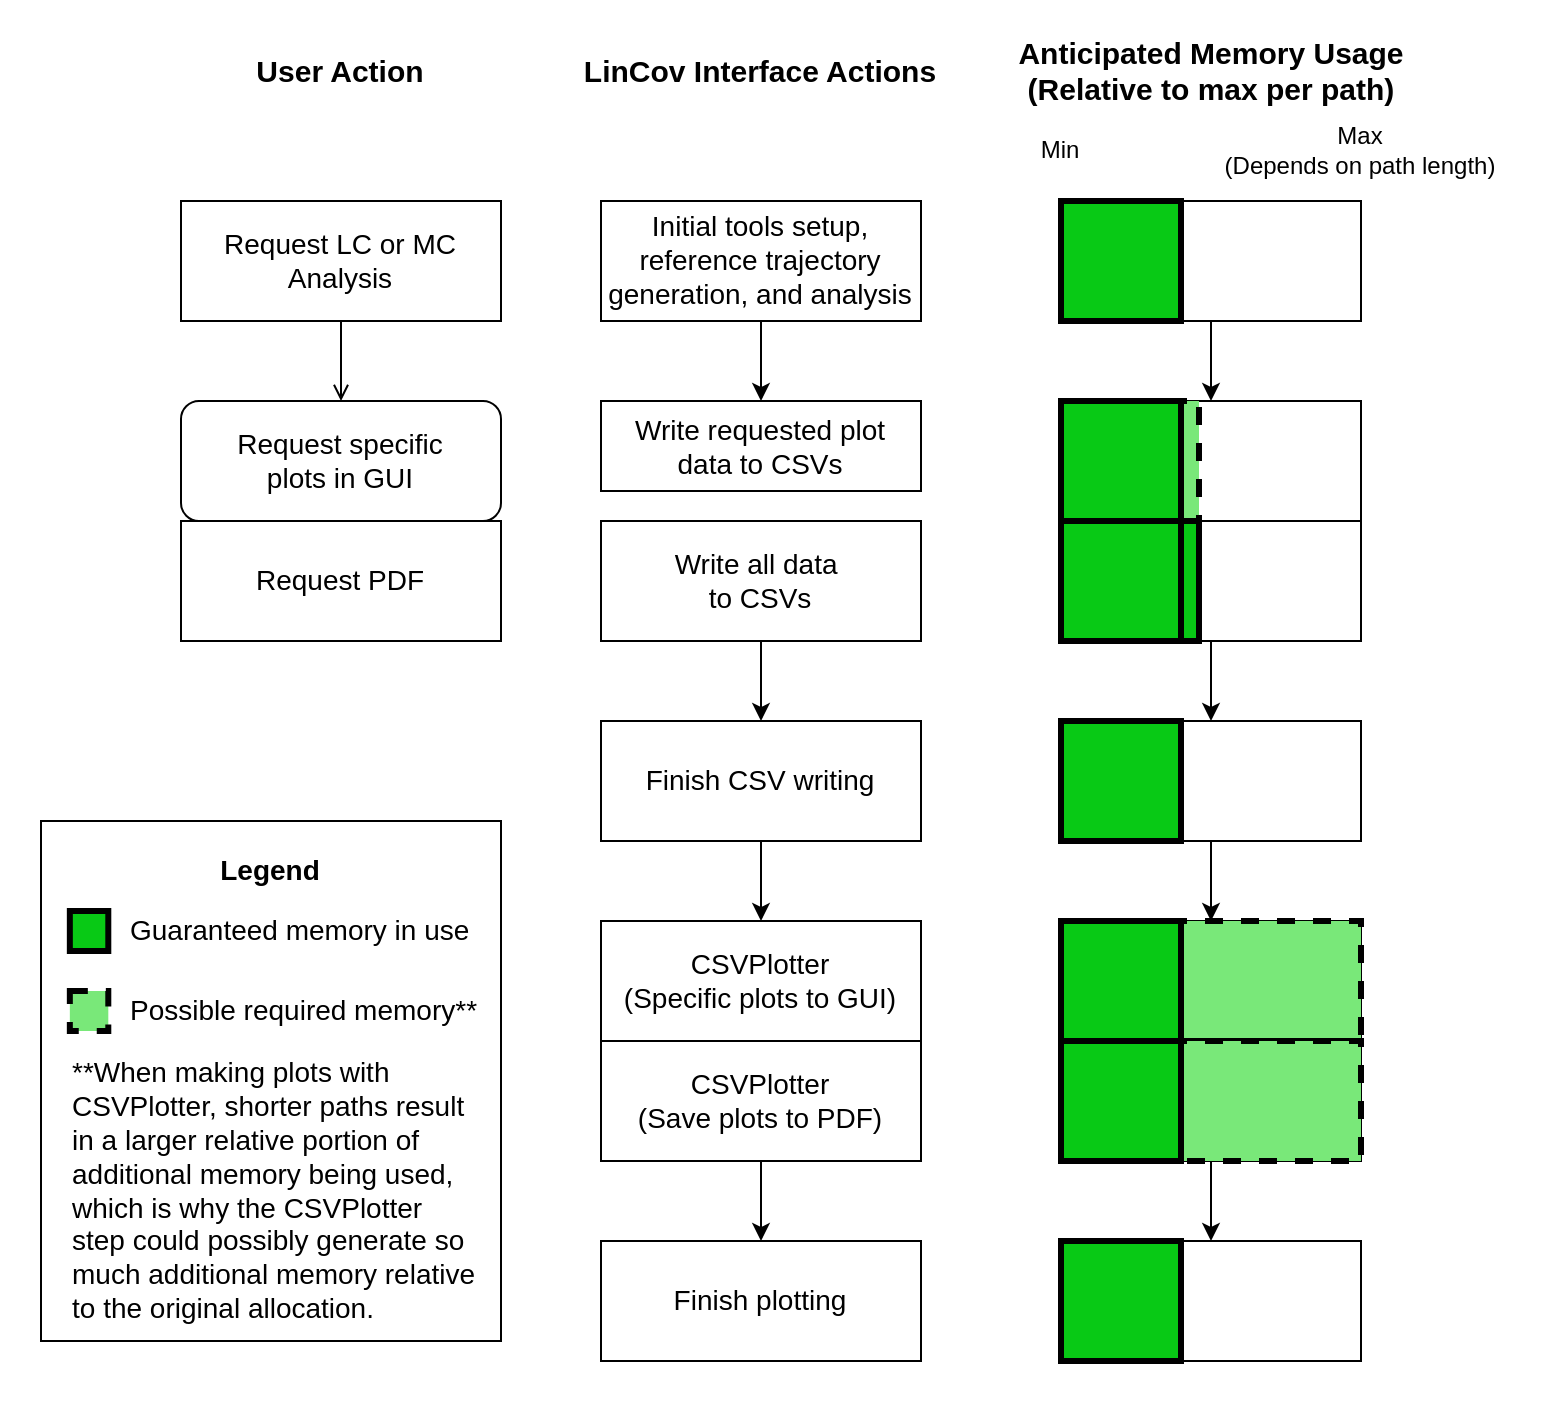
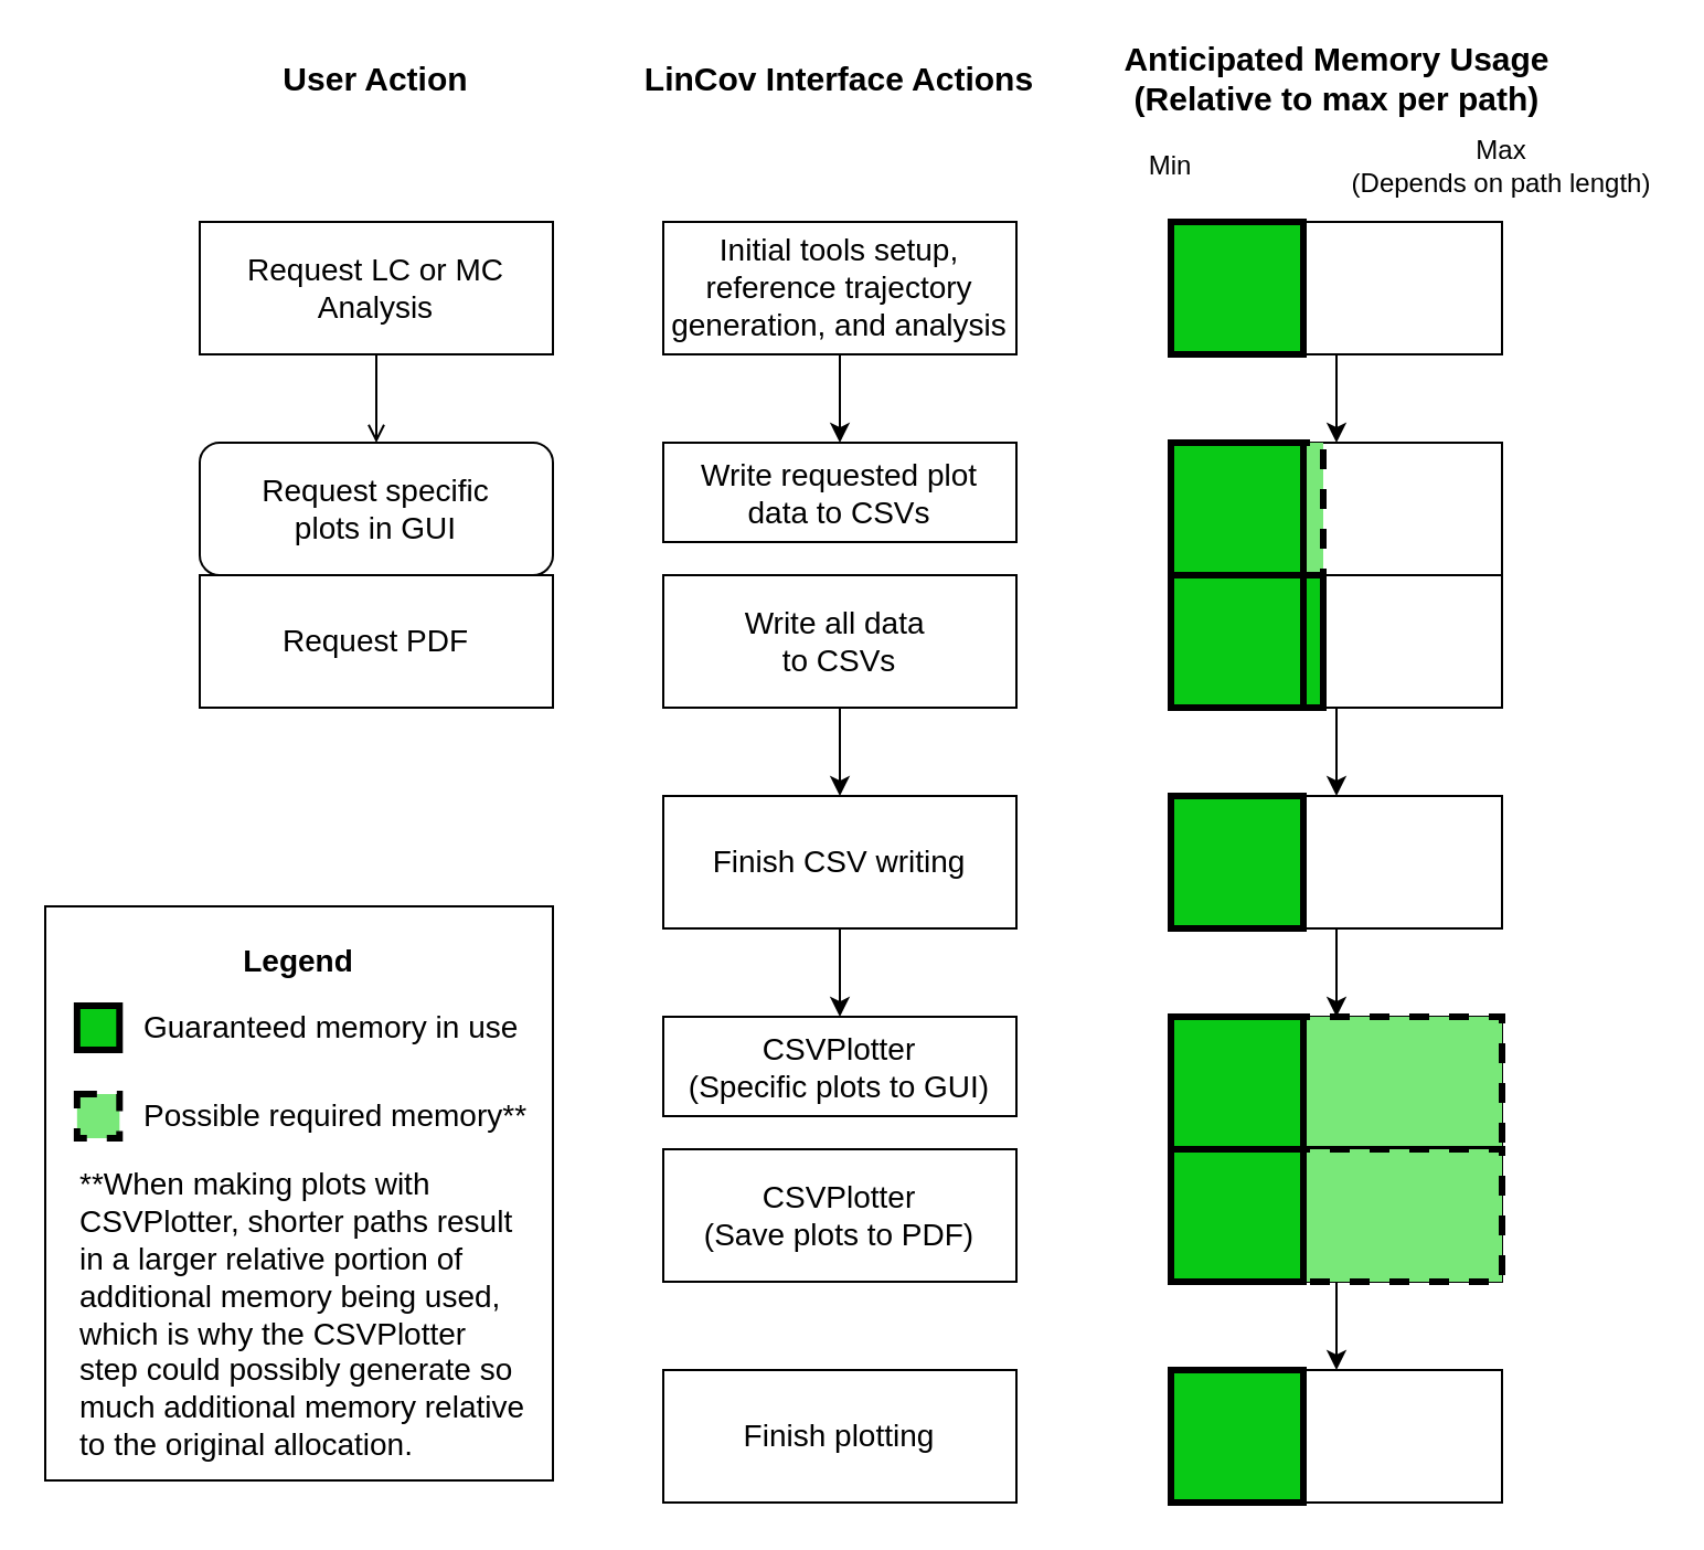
- <mxCell id="31" value="CSVPlotter &lt;br style=&quot;font-size: 14px;&quot;&gt;(Specific plots to GUI)" style="rounded=0;whiteSpace=wrap;html=1;fontSize=14;" parent="1" vertex="1"><mxGeometry x="300" y="460" width="160" height="60" as="geometry" /></mxCell>
+ <mxCell id="31" value="CSVPlotter &lt;br style=&quot;font-size: 14px;&quot;&gt;(Specific plots to GUI)" style="rounded=0;whiteSpace=wrap;html=1;fontSize=14;" parent="1" vertex="1"><mxGeometry x="300" y="460" width="160" height="45" as="geometry" /></mxCell>
- <mxCell id="32" style="edgeStyle=orthogonalEdgeStyle;rounded=0;orthogonalLoop=1;jettySize=auto;html=1;exitX=0.5;exitY=1;exitDx=0;exitDy=0;entryX=0.5;entryY=0;entryDx=0;entryDy=0;" parent="1" source="33" target="43" edge="1"><mxGeometry relative="1" as="geometry" /></mxCell>
